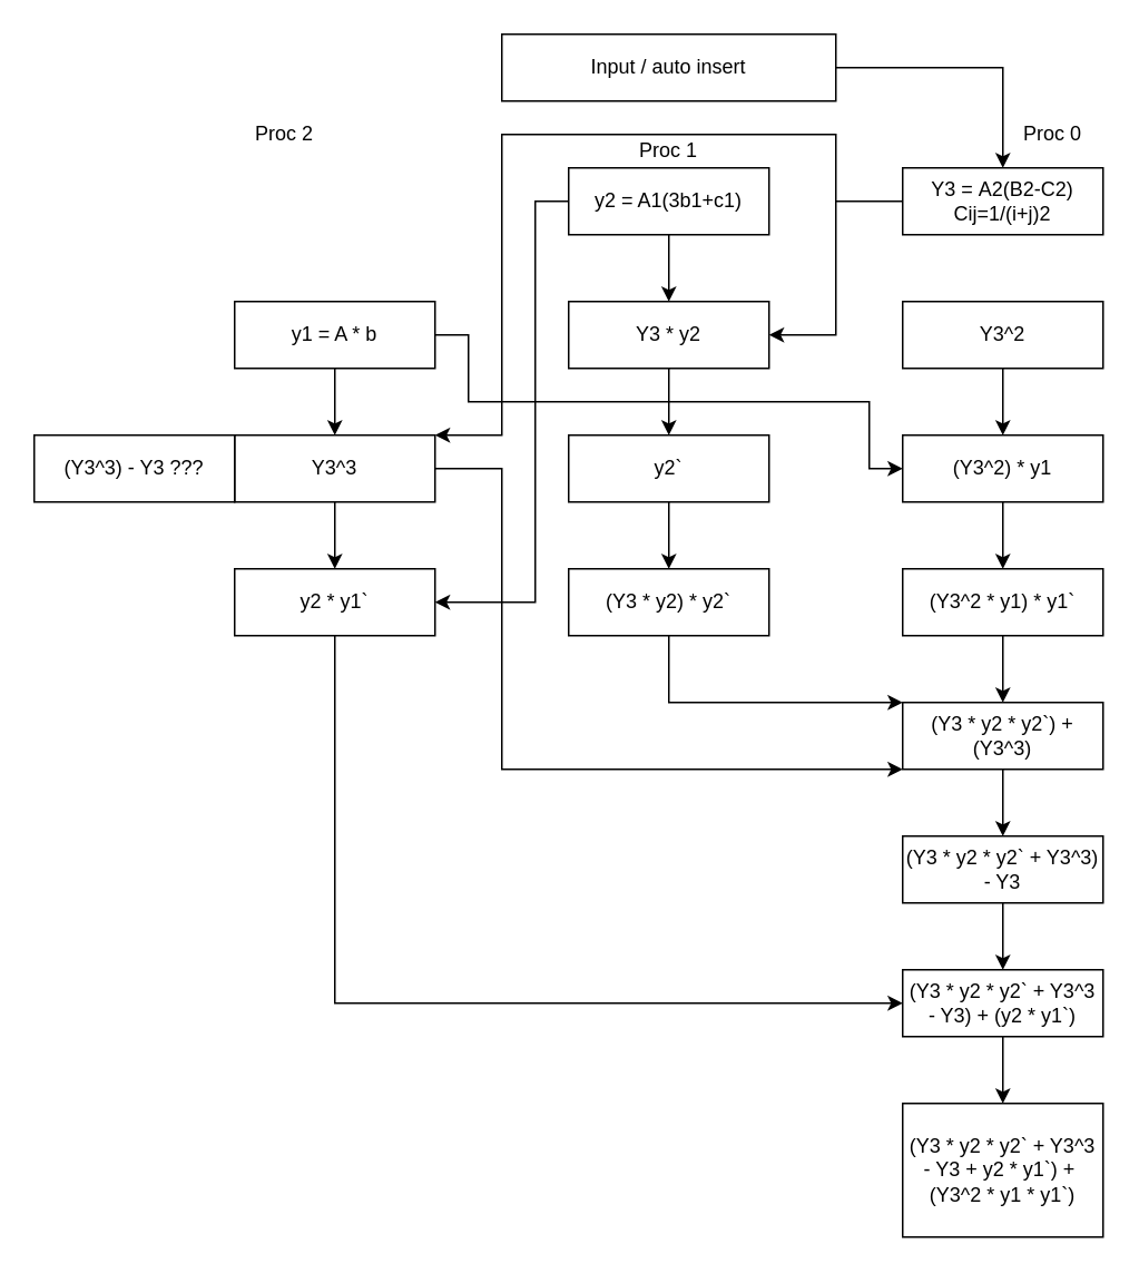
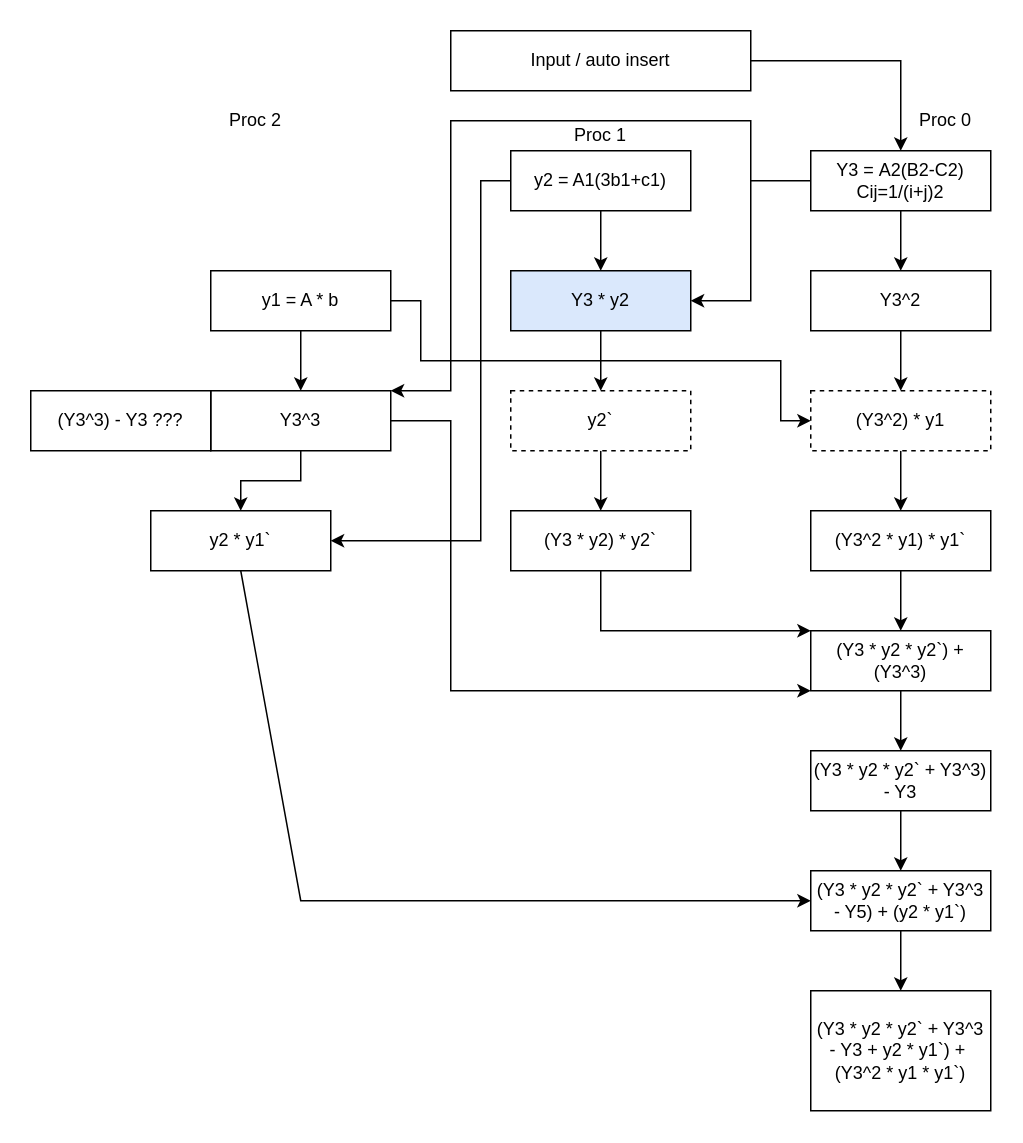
+ <mxCell id="6" value="" style="edgeStyle=orthogonalEdgeStyle;rounded=0;orthogonalLoop=1;jettySize=auto;html=1;" edge="1" parent="1" source="7" target="16"><mxGeometry relative="1" as="geometry" /></mxCell>
- <mxCell id="22" value="Y3 * y2" style="rounded=0;whiteSpace=wrap;html=1;" vertex="1" parent="1"><mxGeometry x="340" y="180" width="120" height="40" as="geometry" /></mxCell>
+ <mxCell id="22" value="Y3 * y2" style="rounded=0;whiteSpace=wrap;html=1;fillColor=#dae8fc;" vertex="1" parent="1"><mxGeometry x="340" y="180" width="120" height="40" as="geometry" /></mxCell>
- <mxCell id="9" value="y2`" style="rounded=0;whiteSpace=wrap;html=1;" vertex="1" parent="1"><mxGeometry x="340" y="260" width="120" height="40" as="geometry" /></mxCell>
+ <mxCell id="9" value="y2`" style="rounded=0;whiteSpace=wrap;html=1;dashed=1;" vertex="1" parent="1"><mxGeometry x="340" y="260" width="120" height="40" as="geometry" /></mxCell>
- <mxCell id="11" value="(Y3^2) * y1" style="rounded=0;whiteSpace=wrap;html=1;" vertex="1" parent="1"><mxGeometry x="540" y="260" width="120" height="40" as="geometry" /></mxCell>
+ <mxCell id="11" value="(Y3^2) * y1" style="rounded=0;whiteSpace=wrap;html=1;dashed=1;" vertex="1" parent="1"><mxGeometry x="540" y="260" width="120" height="40" as="geometry" /></mxCell>
- <mxCell id="25" value="y2 * y1`" style="rounded=0;whiteSpace=wrap;html=1;" vertex="1" parent="1"><mxGeometry x="140" y="340" width="120" height="40" as="geometry" /></mxCell>
+ <mxCell id="25" value="y2 * y1`" style="rounded=0;whiteSpace=wrap;html=1;" vertex="1" parent="1"><mxGeometry x="100" y="340" width="120" height="40" as="geometry" /></mxCell>
- <mxCell id="29" value="(Y3 * y2 * y2` + Y3^3 - Y3) + (y2 * y1`)" style="rounded=0;whiteSpace=wrap;html=1;" vertex="1" parent="1"><mxGeometry x="540" y="580" width="120" height="40" as="geometry" /></mxCell>
+ <mxCell id="29" value="(Y3 * y2 * y2` + Y3^3 - Y5) + (y2 * y1`)" style="rounded=0;whiteSpace=wrap;html=1;" vertex="1" parent="1"><mxGeometry x="540" y="580" width="120" height="40" as="geometry" /></mxCell>
